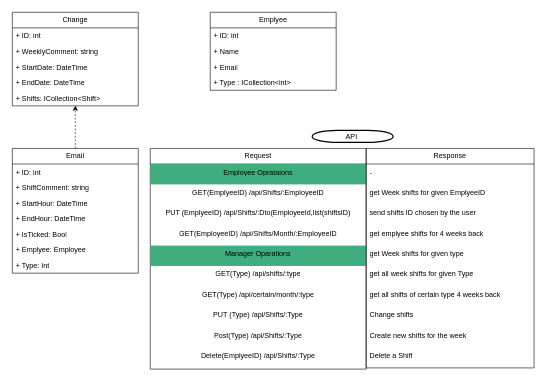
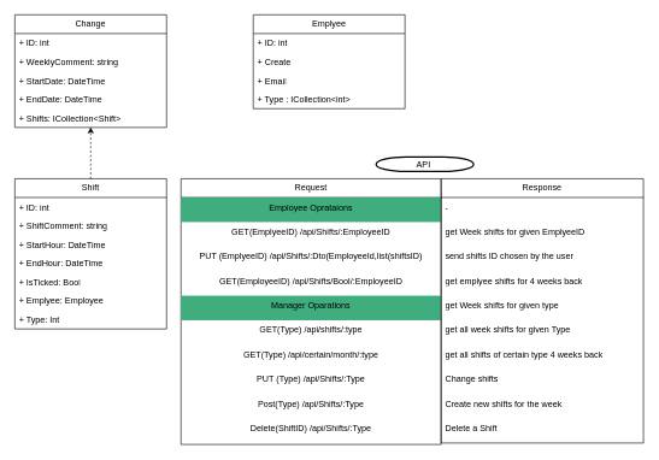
- <mxCell id="4" value="+ Name" style="text;strokeColor=none;fillColor=none;align=left;verticalAlign=top;spacingLeft=4;spacingRight=4;overflow=hidden;rotatable=0;points=[[0,0.5],[1,0.5]];portConstraint=eastwest;whiteSpace=wrap;html=1;" parent="2" vertex="1"><mxGeometry y="52" width="210" height="26" as="geometry" /></mxCell>
+ <mxCell id="4" value="+ Create" style="text;strokeColor=none;fillColor=none;align=left;verticalAlign=top;spacingLeft=4;spacingRight=4;overflow=hidden;rotatable=0;points=[[0,0.5],[1,0.5]];portConstraint=eastwest;whiteSpace=wrap;html=1;" parent="2" vertex="1"><mxGeometry y="52" width="210" height="26" as="geometry" /></mxCell>
- <mxCell id="7" value="Email" style="swimlane;fontStyle=0;childLayout=stackLayout;horizontal=1;startSize=26;fillColor=none;horizontalStack=0;resizeParent=1;resizeParentMax=0;resizeLast=0;collapsible=1;marginBottom=0;whiteSpace=wrap;html=1;" parent="1" vertex="1"><mxGeometry x="20" y="247" width="210" height="208" as="geometry" /></mxCell>
+ <mxCell id="7" value="Shift" style="swimlane;fontStyle=0;childLayout=stackLayout;horizontal=1;startSize=26;fillColor=none;horizontalStack=0;resizeParent=1;resizeParentMax=0;resizeLast=0;collapsible=1;marginBottom=0;whiteSpace=wrap;html=1;" parent="1" vertex="1"><mxGeometry x="20" y="247" width="210" height="208" as="geometry" /></mxCell>
- <mxCell id="25" value="GET(EmployeeID) /api/Shifts/Month/:EmployeeID" style="text;strokeColor=none;fillColor=none;align=center;verticalAlign=top;spacingLeft=4;spacingRight=4;overflow=hidden;rotatable=0;points=[[0,0.5],[1,0.5]];portConstraint=eastwest;whiteSpace=wrap;html=1;" parent="21" vertex="1"><mxGeometry y="128" width="360" height="34" as="geometry" /></mxCell>
+ <mxCell id="25" value="GET(EmployeeID) /api/Shifts/Bool/:EmployeeID" style="text;strokeColor=none;fillColor=none;align=center;verticalAlign=top;spacingLeft=4;spacingRight=4;overflow=hidden;rotatable=0;points=[[0,0.5],[1,0.5]];portConstraint=eastwest;whiteSpace=wrap;html=1;" parent="21" vertex="1"><mxGeometry y="128" width="360" height="34" as="geometry" /></mxCell>
- <mxCell id="31" value="Delete(EmplyeeID) /api/Shifts/:Type&lt;div&gt;&lt;br&gt;&lt;/div&gt;" style="text;strokeColor=none;fillColor=none;align=center;verticalAlign=top;spacingLeft=4;spacingRight=4;overflow=hidden;rotatable=0;points=[[0,0.5],[1,0.5]];portConstraint=eastwest;whiteSpace=wrap;html=1;" parent="21" vertex="1"><mxGeometry y="332" width="360" height="36" as="geometry" /></mxCell>
+ <mxCell id="31" value="Delete(ShiftID) /api/Shifts/:Type&lt;div&gt;&lt;br&gt;&lt;/div&gt;" style="text;strokeColor=none;fillColor=none;align=center;verticalAlign=top;spacingLeft=4;spacingRight=4;overflow=hidden;rotatable=0;points=[[0,0.5],[1,0.5]];portConstraint=eastwest;whiteSpace=wrap;html=1;" parent="21" vertex="1"><mxGeometry y="332" width="360" height="36" as="geometry" /></mxCell>
